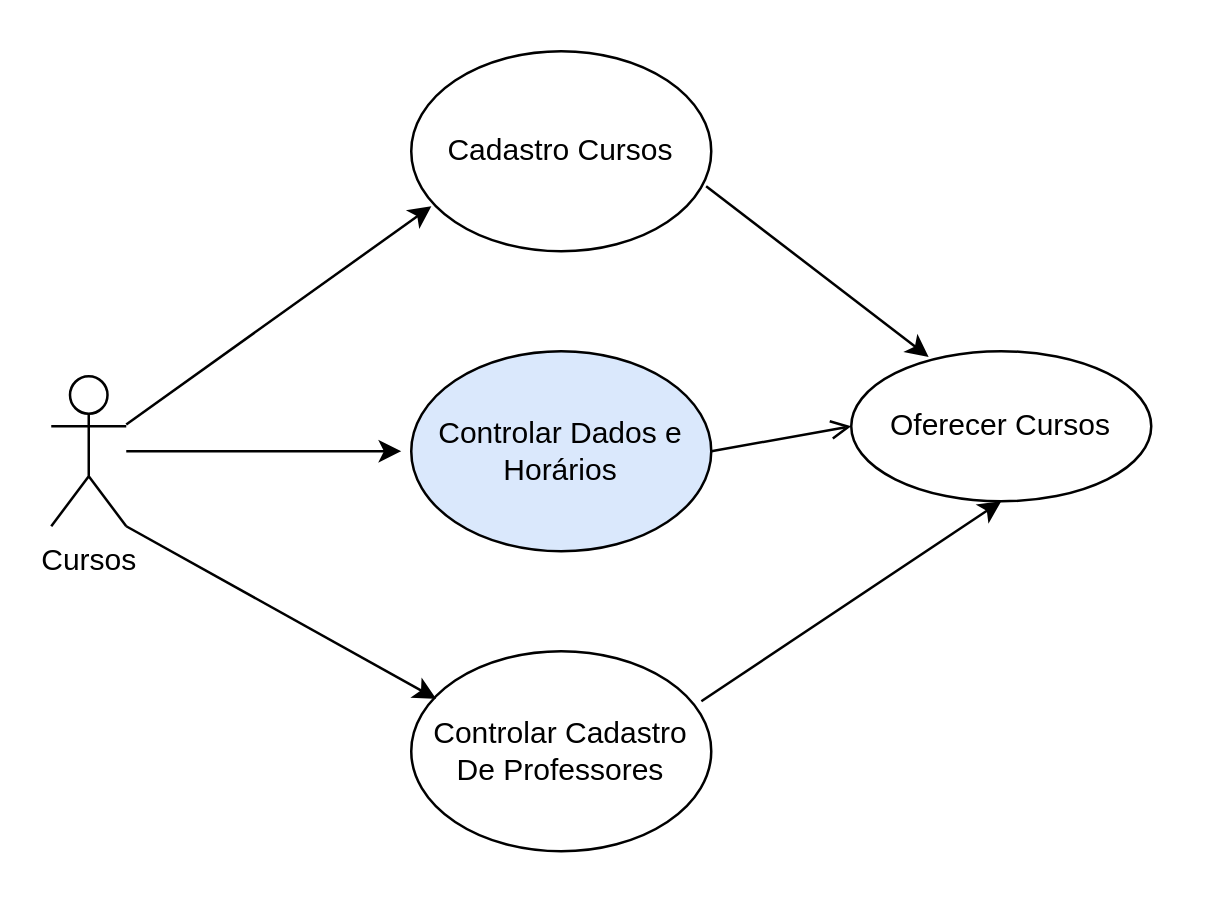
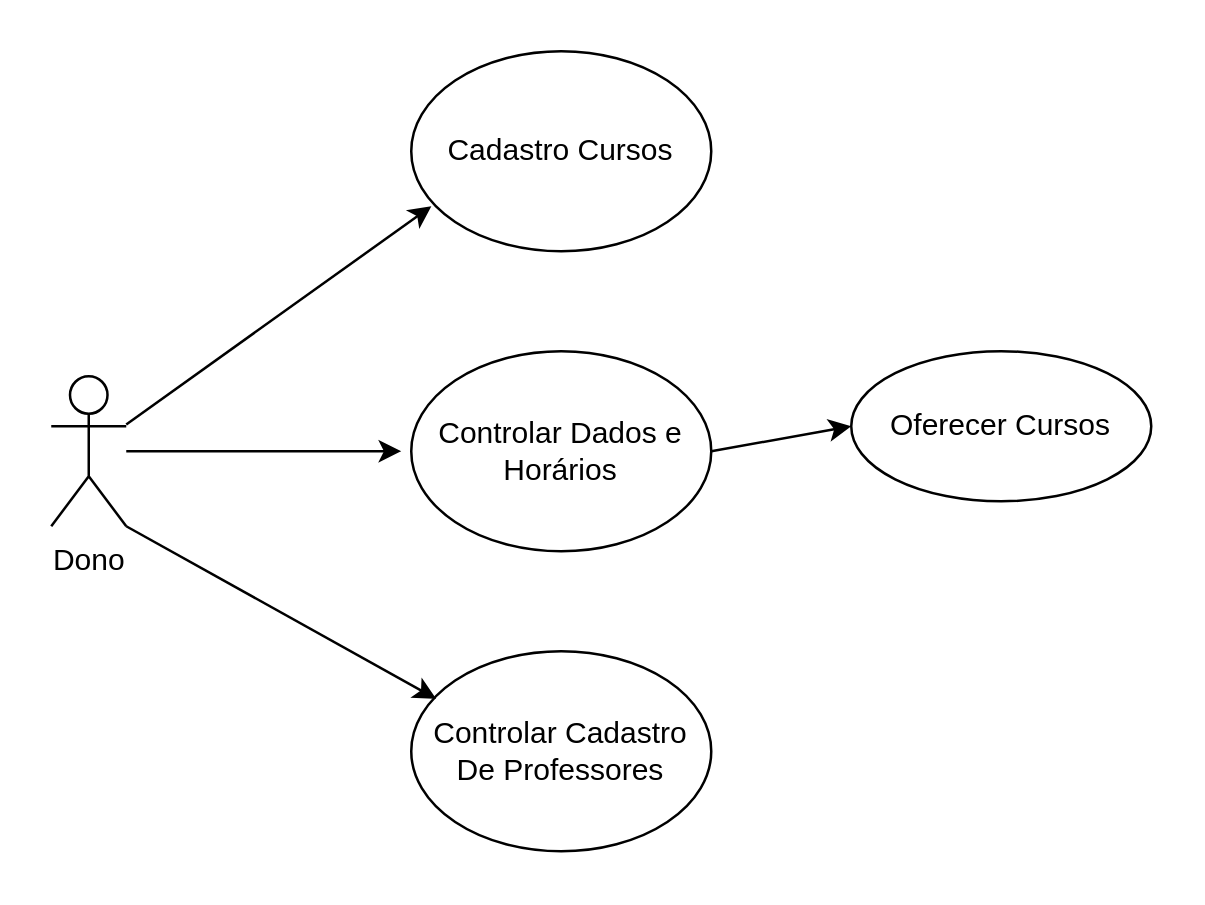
- <mxCell id="11" value="" style="endArrow=classic;html=1;rounded=0;entryX=0.258;entryY=0.038;entryDx=0;entryDy=0;entryPerimeter=0;exitX=0.983;exitY=0.675;exitDx=0;exitDy=0;exitPerimeter=0;" edge="1" parent="1" source="3" target="6"><mxGeometry width="50" height="50" relative="1" as="geometry"><mxPoint x="180" y="190" as="sourcePoint" /><mxPoint x="230" y="140" as="targetPoint" /></mxGeometry></mxCell>
- <mxCell id="12" value="" style="endArrow=open;html=1;rounded=0;entryX=0;entryY=0.5;entryDx=0;entryDy=0;exitX=1;exitY=0.5;exitDx=0;exitDy=0;" edge="1" parent="1" source="5" target="6"><mxGeometry width="50" height="50" relative="1" as="geometry"><mxPoint x="180" y="190" as="sourcePoint" /><mxPoint x="230" y="140" as="targetPoint" /></mxGeometry></mxCell>
+ <mxCell id="12" value="" style="endArrow=classic;html=1;rounded=0;entryX=0;entryY=0.5;entryDx=0;entryDy=0;exitX=1;exitY=0.5;exitDx=0;exitDy=0;" edge="1" parent="1" source="5" target="6"><mxGeometry width="50" height="50" relative="1" as="geometry"><mxPoint x="180" y="190" as="sourcePoint" /><mxPoint x="230" y="140" as="targetPoint" /></mxGeometry></mxCell>
- <mxCell id="5" value="Controlar Dados e Horários" style="ellipse;whiteSpace=wrap;html=1;fillColor=#dae8fc;" vertex="1" parent="1"><mxGeometry x="164" y="140" width="120" height="80" as="geometry" /></mxCell>
+ <mxCell id="5" value="Controlar Dados e Horários" style="ellipse;whiteSpace=wrap;html=1;" vertex="1" parent="1"><mxGeometry x="164" y="140" width="120" height="80" as="geometry" /></mxCell>
- <mxCell id="2" value="Cursos" style="shape=umlActor;verticalLabelPosition=bottom;verticalAlign=top;html=1;outlineConnect=0;" vertex="1" parent="1"><mxGeometry x="20" y="150" width="30" height="60" as="geometry" /></mxCell>
+ <mxCell id="2" value="Dono" style="shape=umlActor;verticalLabelPosition=bottom;verticalAlign=top;html=1;outlineConnect=0;" vertex="1" parent="1"><mxGeometry x="20" y="150" width="30" height="60" as="geometry" /></mxCell>
- <mxCell id="10" value="" style="endArrow=classic;html=1;rounded=0;entryX=0.5;entryY=1;entryDx=0;entryDy=0;exitX=0.967;exitY=0.25;exitDx=0;exitDy=0;exitPerimeter=0;" edge="1" parent="1" source="4" target="6"><mxGeometry width="50" height="50" relative="1" as="geometry"><mxPoint x="180" y="190" as="sourcePoint" /><mxPoint x="230" y="140" as="targetPoint" /></mxGeometry></mxCell>
